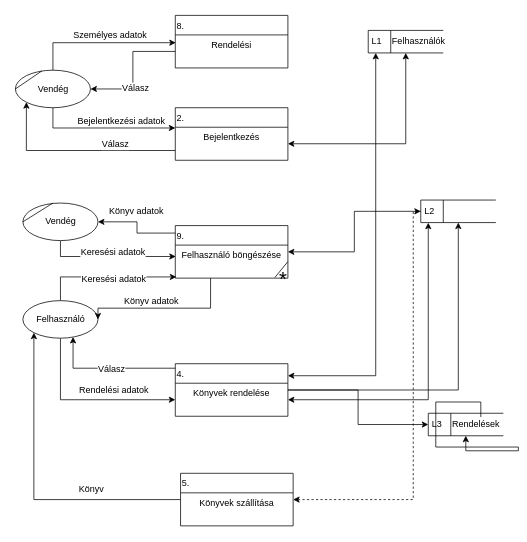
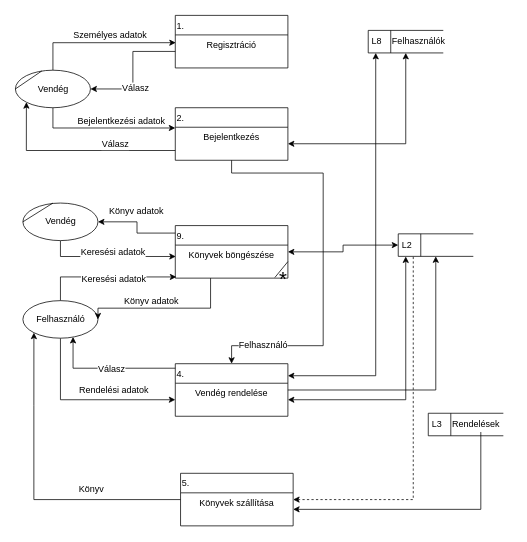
- <mxCell id="12" value="8." style="swimlane;fontStyle=0;childLayout=stackLayout;horizontal=1;startSize=26;fillColor=none;horizontalStack=0;resizeParent=1;resizeParentMax=0;resizeLast=0;collapsible=1;marginBottom=0;align=left;" parent="1" vertex="1"><mxGeometry x="233" y="20" width="150" height="70" as="geometry"><mxRectangle x="350" y="180" width="40" height="26" as="alternateBounds" /></mxGeometry></mxCell>
+ <mxCell id="12" value="1." style="swimlane;fontStyle=0;childLayout=stackLayout;horizontal=1;startSize=26;fillColor=none;horizontalStack=0;resizeParent=1;resizeParentMax=0;resizeLast=0;collapsible=1;marginBottom=0;align=left;" parent="1" vertex="1"><mxGeometry x="233" y="20" width="150" height="70" as="geometry"><mxRectangle x="350" y="180" width="40" height="26" as="alternateBounds" /></mxGeometry></mxCell>
- <mxCell id="21" value="L1" style="html=1;dashed=0;whitespace=wrap;shape=mxgraph.dfd.dataStoreID;align=left;spacingLeft=3;points=[[0,0],[0.5,0],[1,0],[0,0.5],[1,0.5],[0,1],[0.5,1],[1,1]];" parent="1" vertex="1"><mxGeometry x="490" y="40" width="100" height="30" as="geometry" /></mxCell>
+ <mxCell id="21" value="L8" style="html=1;dashed=0;whitespace=wrap;shape=mxgraph.dfd.dataStoreID;align=left;spacingLeft=3;points=[[0,0],[0.5,0],[1,0],[0,0.5],[1,0.5],[0,1],[0.5,1],[1,1]];" parent="1" vertex="1"><mxGeometry x="490" y="40" width="100" height="30" as="geometry" /></mxCell>
- <mxCell id="13" value="Rendelési" style="text;strokeColor=none;fillColor=none;align=center;verticalAlign=top;spacingLeft=4;spacingRight=4;overflow=hidden;rotatable=0;points=[[0,0.5],[1,0.5]];portConstraint=eastwest;" parent="12" vertex="1"><mxGeometry y="26" width="150" height="44" as="geometry" /></mxCell>
+ <mxCell id="13" value="Regisztráció" style="text;strokeColor=none;fillColor=none;align=center;verticalAlign=top;spacingLeft=4;spacingRight=4;overflow=hidden;rotatable=0;points=[[0,0.5],[1,0.5]];portConstraint=eastwest;" parent="12" vertex="1"><mxGeometry y="26" width="150" height="44" as="geometry" /></mxCell>
- <mxCell id="41" value="L2" style="html=1;dashed=0;whitespace=wrap;shape=mxgraph.dfd.dataStoreID;align=left;spacingLeft=3;points=[[0,0],[0.5,0],[1,0],[0,0.5],[1,0.5],[0,1],[0.5,1],[1,1]];" parent="1" vertex="1"><mxGeometry x="560" y="266" width="100" height="30" as="geometry" /></mxCell>
+ <mxCell id="41" value="L2" style="html=1;dashed=0;whitespace=wrap;shape=mxgraph.dfd.dataStoreID;align=left;spacingLeft=3;points=[[0,0],[0.5,0],[1,0],[0,0.5],[1,0.5],[0,1],[0.5,1],[1,1]];" parent="1" vertex="1"><mxGeometry x="530" y="311" width="100" height="30" as="geometry" /></mxCell>
- <mxCell id="28" value="Felhasználó böngészése" style="text;strokeColor=none;fillColor=none;align=center;verticalAlign=top;spacingLeft=4;spacingRight=4;overflow=hidden;rotatable=0;points=[[0,0.5],[1,0.5]];portConstraint=eastwest;" parent="27" vertex="1"><mxGeometry y="26" width="150" height="44" as="geometry" /></mxCell>
+ <mxCell id="28" value="Könyvek böngészése" style="text;strokeColor=none;fillColor=none;align=center;verticalAlign=top;spacingLeft=4;spacingRight=4;overflow=hidden;rotatable=0;points=[[0,0.5],[1,0.5]];portConstraint=eastwest;" parent="27" vertex="1"><mxGeometry y="26" width="150" height="44" as="geometry" /></mxCell>
+ <mxCell id="16" style="edgeStyle=orthogonalEdgeStyle;rounded=0;orthogonalLoop=1;jettySize=auto;html=1;startArrow=none;startFill=0;" parent="1" source="18" target="35" edge="1"><mxGeometry relative="1" as="geometry"><Array as="points"><mxPoint x="308" y="230" /><mxPoint x="430" y="230" /><mxPoint x="430" y="460" /><mxPoint x="308" y="460" /></Array></mxGeometry></mxCell>
+ <mxCell id="17" value="Felhasználó" style="text;html=1;resizable=0;points=[];align=center;verticalAlign=middle;labelBackgroundColor=#ffffff;" parent="16" vertex="1" connectable="0"><mxGeometry x="0.748" y="-2" relative="1" as="geometry"><mxPoint as="offset" /></mxGeometry></mxCell>
- <mxCell id="36" value="Könyvek rendelése" style="text;strokeColor=none;fillColor=none;align=center;verticalAlign=top;spacingLeft=4;spacingRight=4;overflow=hidden;rotatable=0;points=[[0,0.5],[1,0.5]];portConstraint=eastwest;" parent="35" vertex="1"><mxGeometry y="26" width="150" height="44" as="geometry" /></mxCell>
+ <mxCell id="36" value="Vendég rendelése" style="text;strokeColor=none;fillColor=none;align=center;verticalAlign=top;spacingLeft=4;spacingRight=4;overflow=hidden;rotatable=0;points=[[0,0.5],[1,0.5]];portConstraint=eastwest;" parent="35" vertex="1"><mxGeometry y="26" width="150" height="44" as="geometry" /></mxCell>
- <mxCell id="31" style="edgeStyle=orthogonalEdgeStyle;rounded=0;orthogonalLoop=1;jettySize=auto;html=1;entryX=0;entryY=0.5;entryDx=0;entryDy=0;startArrow=none;startFill=0;" parent="1" source="35" target="43" edge="1"><mxGeometry relative="1" as="geometry" /></mxCell>
- <mxCell id="46" style="edgeStyle=orthogonalEdgeStyle;rounded=0;orthogonalLoop=1;jettySize=auto;html=1;startArrow=none;startFill=0;" parent="1" source="47" target="43" edge="1"><mxGeometry relative="1" as="geometry" /></mxCell>
+ <mxCell id="46" style="edgeStyle=orthogonalEdgeStyle;rounded=0;orthogonalLoop=1;jettySize=auto;html=1;entryX=1;entryY=0.5;entryDx=0;entryDy=0;startArrow=none;startFill=0;" parent="1" source="47" target="52" edge="1"><mxGeometry relative="1" as="geometry" /></mxCell>
